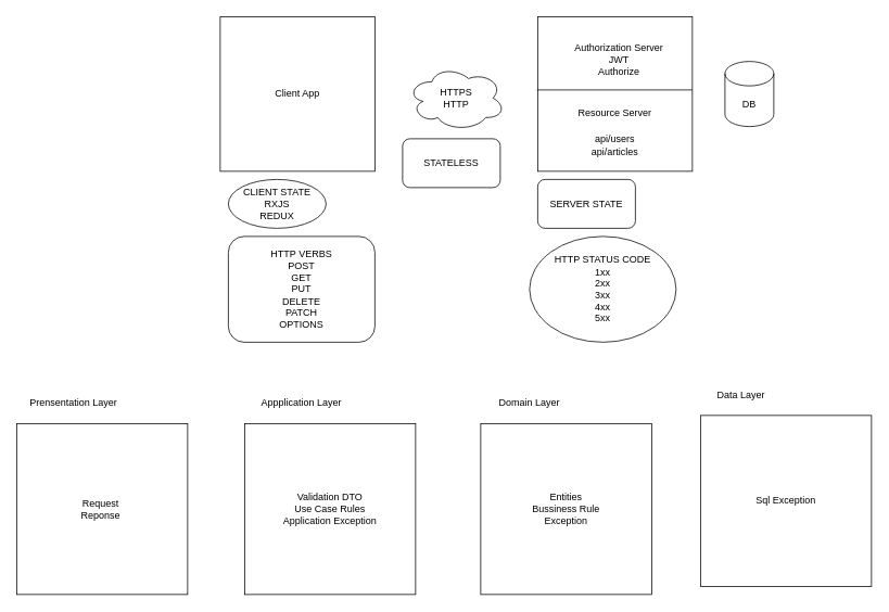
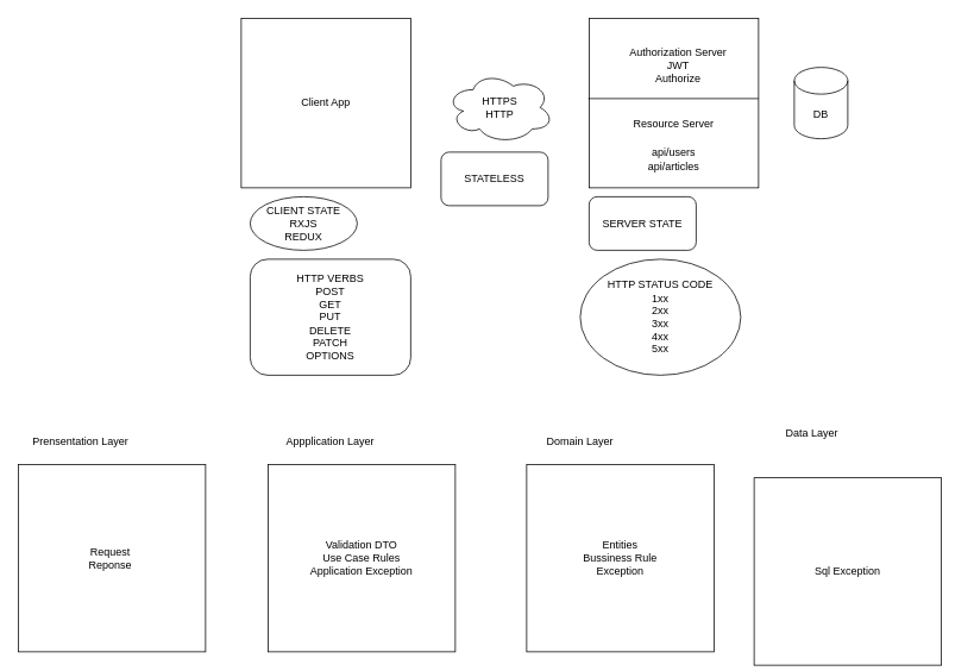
- <mxCell id="19" value="Sql Exception" style="whiteSpace=wrap;html=1;aspect=fixed;" vertex="1" parent="1"><mxGeometry x="860" y="510" width="210" height="210" as="geometry" /></mxCell>
+ <mxCell id="19" value="Sql Exception" style="whiteSpace=wrap;html=1;aspect=fixed;" vertex="1" parent="1"><mxGeometry x="845" y="535" width="210" height="210" as="geometry" /></mxCell>
